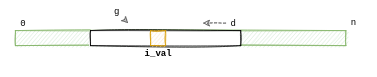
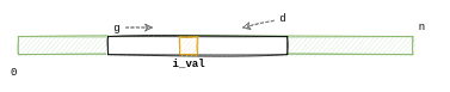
- <mxCell id="6" value="&lt;font face=&quot;Courier New&quot;&gt;g&lt;/font&gt;" style="text;html=1;align=center;verticalAlign=middle;resizable=0;points=[];autosize=1;strokeColor=none;fillColor=none;sketch=1;" vertex="1" parent="1"><mxGeometry x="145" y="5" width="20" height="20" as="geometry" /></mxCell>
+ <mxCell id="6" value="&lt;font face=&quot;Courier New&quot;&gt;g&lt;/font&gt;" style="text;html=1;align=center;verticalAlign=middle;resizable=0;points=[];autosize=1;strokeColor=none;fillColor=none;sketch=1;" vertex="1" parent="1"><mxGeometry x="120" y="20" width="20" height="20" as="geometry" /></mxCell>
- <mxCell id="3" value="&lt;font face=&quot;Courier New&quot;&gt;0&lt;/font&gt;" style="text;html=1;align=center;verticalAlign=middle;resizable=0;points=[];autosize=1;strokeColor=none;fillColor=none;sketch=1;" vertex="1" parent="1"><mxGeometry x="20" y="20" width="20" height="20" as="geometry" /></mxCell>
+ <mxCell id="3" value="&lt;font face=&quot;Courier New&quot;&gt;0&lt;/font&gt;" style="text;html=1;align=center;verticalAlign=middle;resizable=0;points=[];autosize=1;strokeColor=none;fillColor=none;sketch=1;" vertex="1" parent="1"><mxGeometry x="5" y="70" width="20" height="20" as="geometry" /></mxCell>
- <mxCell id="8" value="&lt;font face=&quot;Courier New&quot;&gt;d&lt;/font&gt;" style="text;html=1;align=center;verticalAlign=middle;resizable=0;points=[];autosize=1;strokeColor=none;fillColor=none;sketch=1;" vertex="1" parent="1"><mxGeometry x="300" y="20" width="20" height="20" as="geometry" /></mxCell>
+ <mxCell id="8" value="&lt;font face=&quot;Courier New&quot;&gt;d&lt;/font&gt;" style="text;html=1;align=center;verticalAlign=middle;resizable=0;points=[];autosize=1;strokeColor=none;fillColor=none;sketch=1;" vertex="1" parent="1"><mxGeometry x="305" y="10" width="20" height="20" as="geometry" /></mxCell>
